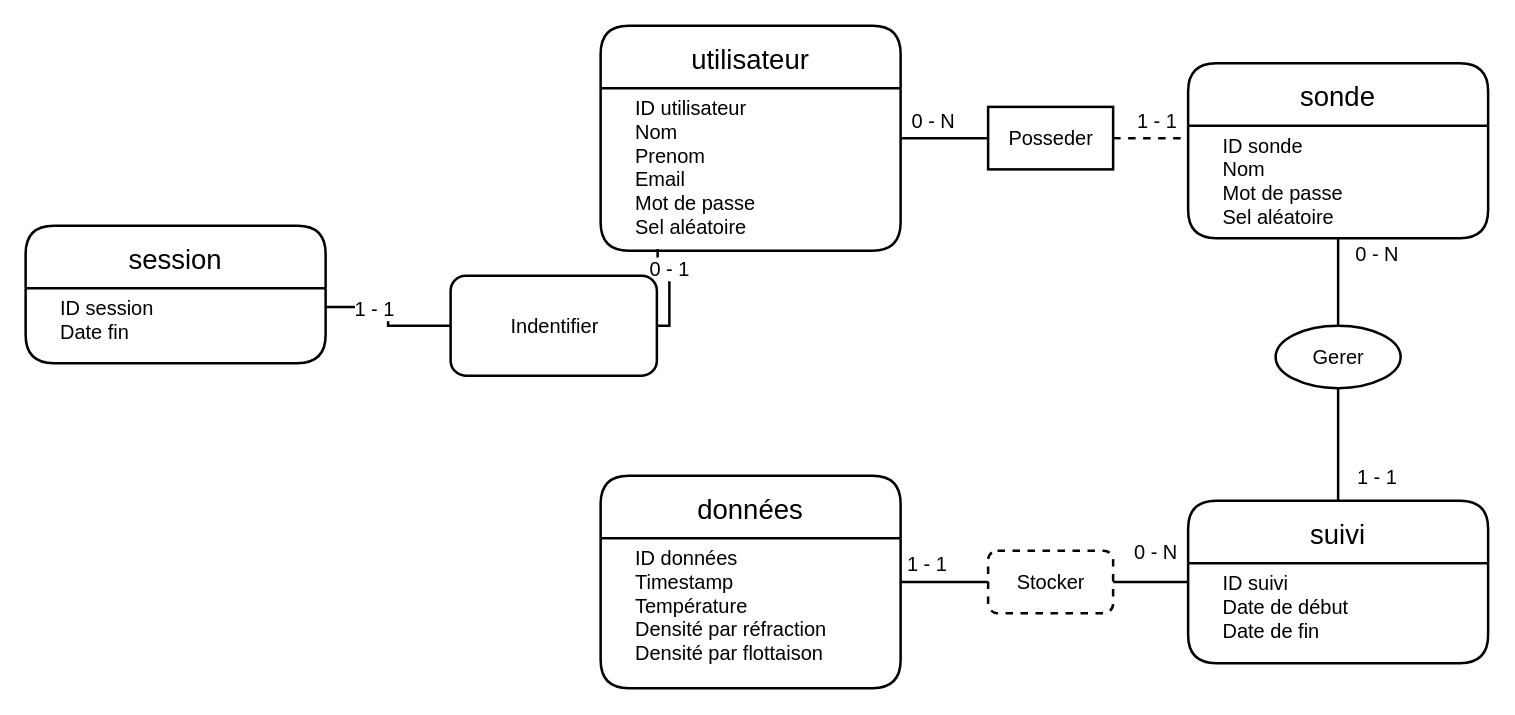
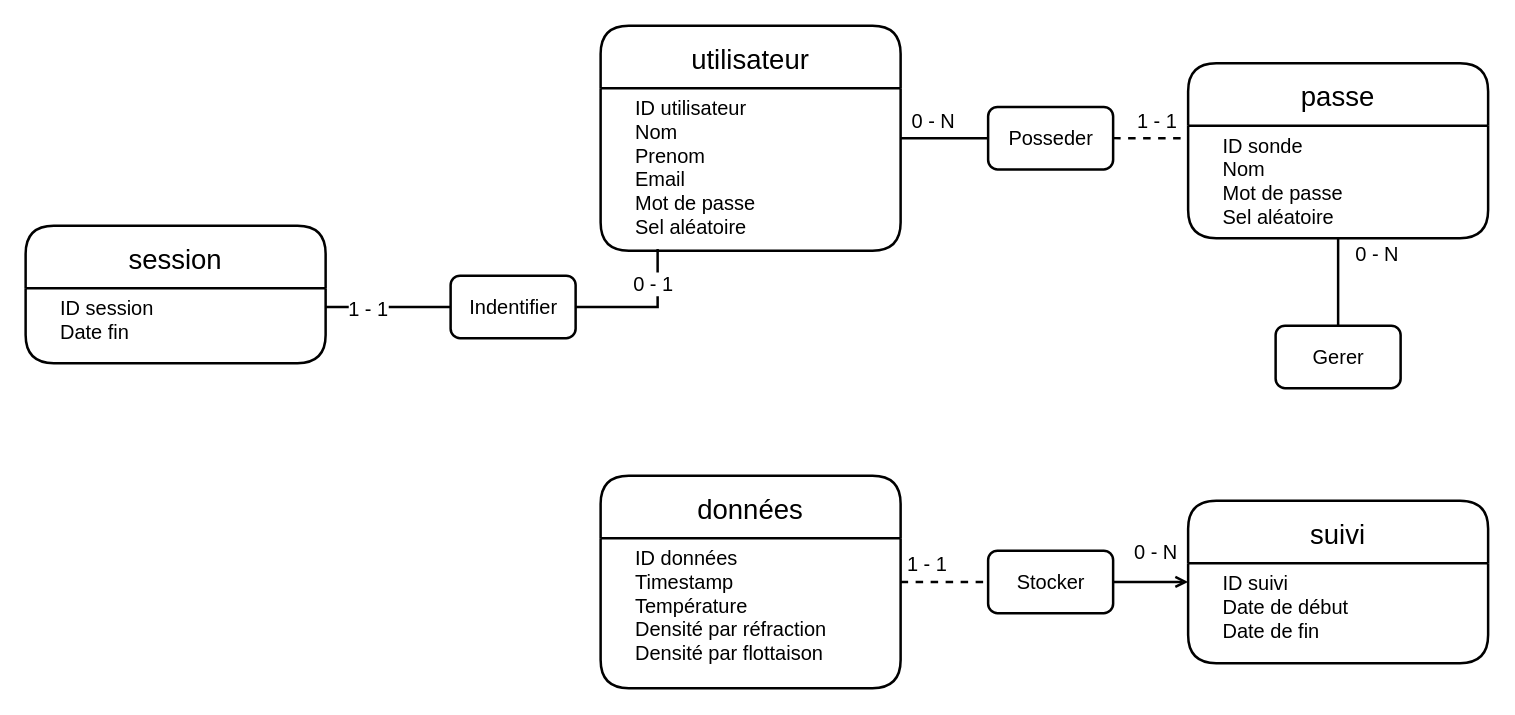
- <mxCell id="6" value="sonde" style="swimlane;childLayout=stackLayout;horizontal=1;startSize=50;horizontalStack=0;rounded=1;fontSize=22;fontStyle=0;strokeWidth=2;resizeParent=0;resizeLast=1;shadow=0;dashed=0;align=center;strokeColor=default;" parent="1" vertex="1"><mxGeometry x="950" y="50" width="240" height="140" as="geometry" /></mxCell>
+ <mxCell id="6" value="passe" style="swimlane;childLayout=stackLayout;horizontal=1;startSize=50;horizontalStack=0;rounded=1;fontSize=22;fontStyle=0;strokeWidth=2;resizeParent=0;resizeLast=1;shadow=0;dashed=0;align=center;strokeColor=default;" parent="1" vertex="1"><mxGeometry x="950" y="50" width="240" height="140" as="geometry" /></mxCell>
- <mxCell id="16" value="Posseder" style="html=1;dashed=0;whitespace=wrap;strokeColor=default;fontSize=16;strokeWidth=2;rounded=0;" parent="1" vertex="1"><mxGeometry x="790" y="85" width="100" height="50" as="geometry" /></mxCell>
+ <mxCell id="16" value="Posseder" style="html=1;dashed=0;whitespace=wrap;rounded=1;strokeColor=default;fontSize=16;strokeWidth=2;" parent="1" vertex="1"><mxGeometry x="790" y="85" width="100" height="50" as="geometry" /></mxCell>
- <mxCell id="31" value="Indentifier" style="html=1;dashed=0;whitespace=wrap;rounded=1;strokeColor=default;fontSize=16;strokeWidth=2;" parent="1" vertex="1"><mxGeometry x="360" y="220" width="165" height="80" as="geometry" /></mxCell>
+ <mxCell id="31" value="Indentifier" style="html=1;dashed=0;whitespace=wrap;rounded=1;strokeColor=default;fontSize=16;strokeWidth=2;" parent="1" vertex="1"><mxGeometry x="360" y="220" width="100" height="50" as="geometry" /></mxCell>
- <mxCell id="19" value="Gerer" style="ellipse;html=1;dashed=0;whitespace=wrap;strokeColor=default;fontSize=16;strokeWidth=2;" parent="1" vertex="1"><mxGeometry x="1020" y="260" width="100" height="50" as="geometry" /></mxCell>
+ <mxCell id="19" value="Gerer" style="html=1;dashed=0;whitespace=wrap;rounded=1;strokeColor=default;fontSize=16;strokeWidth=2;" parent="1" vertex="1"><mxGeometry x="1020" y="260" width="100" height="50" as="geometry" /></mxCell>
- <mxCell id="17" style="edgeStyle=none;html=1;exitX=0.5;exitY=1;exitDx=0;exitDy=0;strokeWidth=2;fontSize=16;endArrow=none;endFill=0;" parent="1" source="19" target="8" edge="1"><mxGeometry relative="1" as="geometry" /></mxCell>
- <mxCell id="18" value="1 - 1" style="edgeLabel;html=1;align=center;verticalAlign=middle;resizable=0;points=[];fontSize=16;" parent="17" vertex="1" connectable="0"><mxGeometry x="0.537" y="3" relative="1" as="geometry"><mxPoint x="27" y="1" as="offset" /></mxGeometry></mxCell>
- <mxCell id="10" value="" style="edgeStyle=none;html=1;strokeWidth=2;fontSize=16;endArrow=none;endFill=0;" parent="1" source="12" target="22" edge="1"><mxGeometry relative="1" as="geometry" /></mxCell>
+ <mxCell id="10" value="" style="edgeStyle=none;html=1;strokeWidth=2;fontSize=16;endArrow=none;endFill=0;dashed=1;" parent="1" source="12" target="22" edge="1"><mxGeometry relative="1" as="geometry" /></mxCell>
- <mxCell id="22" value="Stocker" style="html=1;dashed=1;whitespace=wrap;rounded=1;strokeColor=default;fontSize=16;strokeWidth=2;" parent="1" vertex="1"><mxGeometry x="790" y="440" width="100" height="50" as="geometry" /></mxCell>
+ <mxCell id="22" value="Stocker" style="html=1;dashed=0;whitespace=wrap;rounded=1;strokeColor=default;fontSize=16;strokeWidth=2;" parent="1" vertex="1"><mxGeometry x="790" y="440" width="100" height="50" as="geometry" /></mxCell>
- <mxCell id="20" style="edgeStyle=none;html=1;exitX=1;exitY=0.5;exitDx=0;exitDy=0;entryX=0;entryY=0.5;entryDx=0;entryDy=0;strokeWidth=2;fontSize=16;endArrow=none;endFill=0;" parent="1" source="22" target="8" edge="1"><mxGeometry relative="1" as="geometry" /></mxCell>
+ <mxCell id="20" style="edgeStyle=none;html=1;exitX=1;exitY=0.5;exitDx=0;exitDy=0;entryX=0;entryY=0.5;entryDx=0;entryDy=0;strokeWidth=2;fontSize=16;endArrow=open;endFill=0;" parent="1" source="22" target="8" edge="1"><mxGeometry relative="1" as="geometry" /></mxCell>
